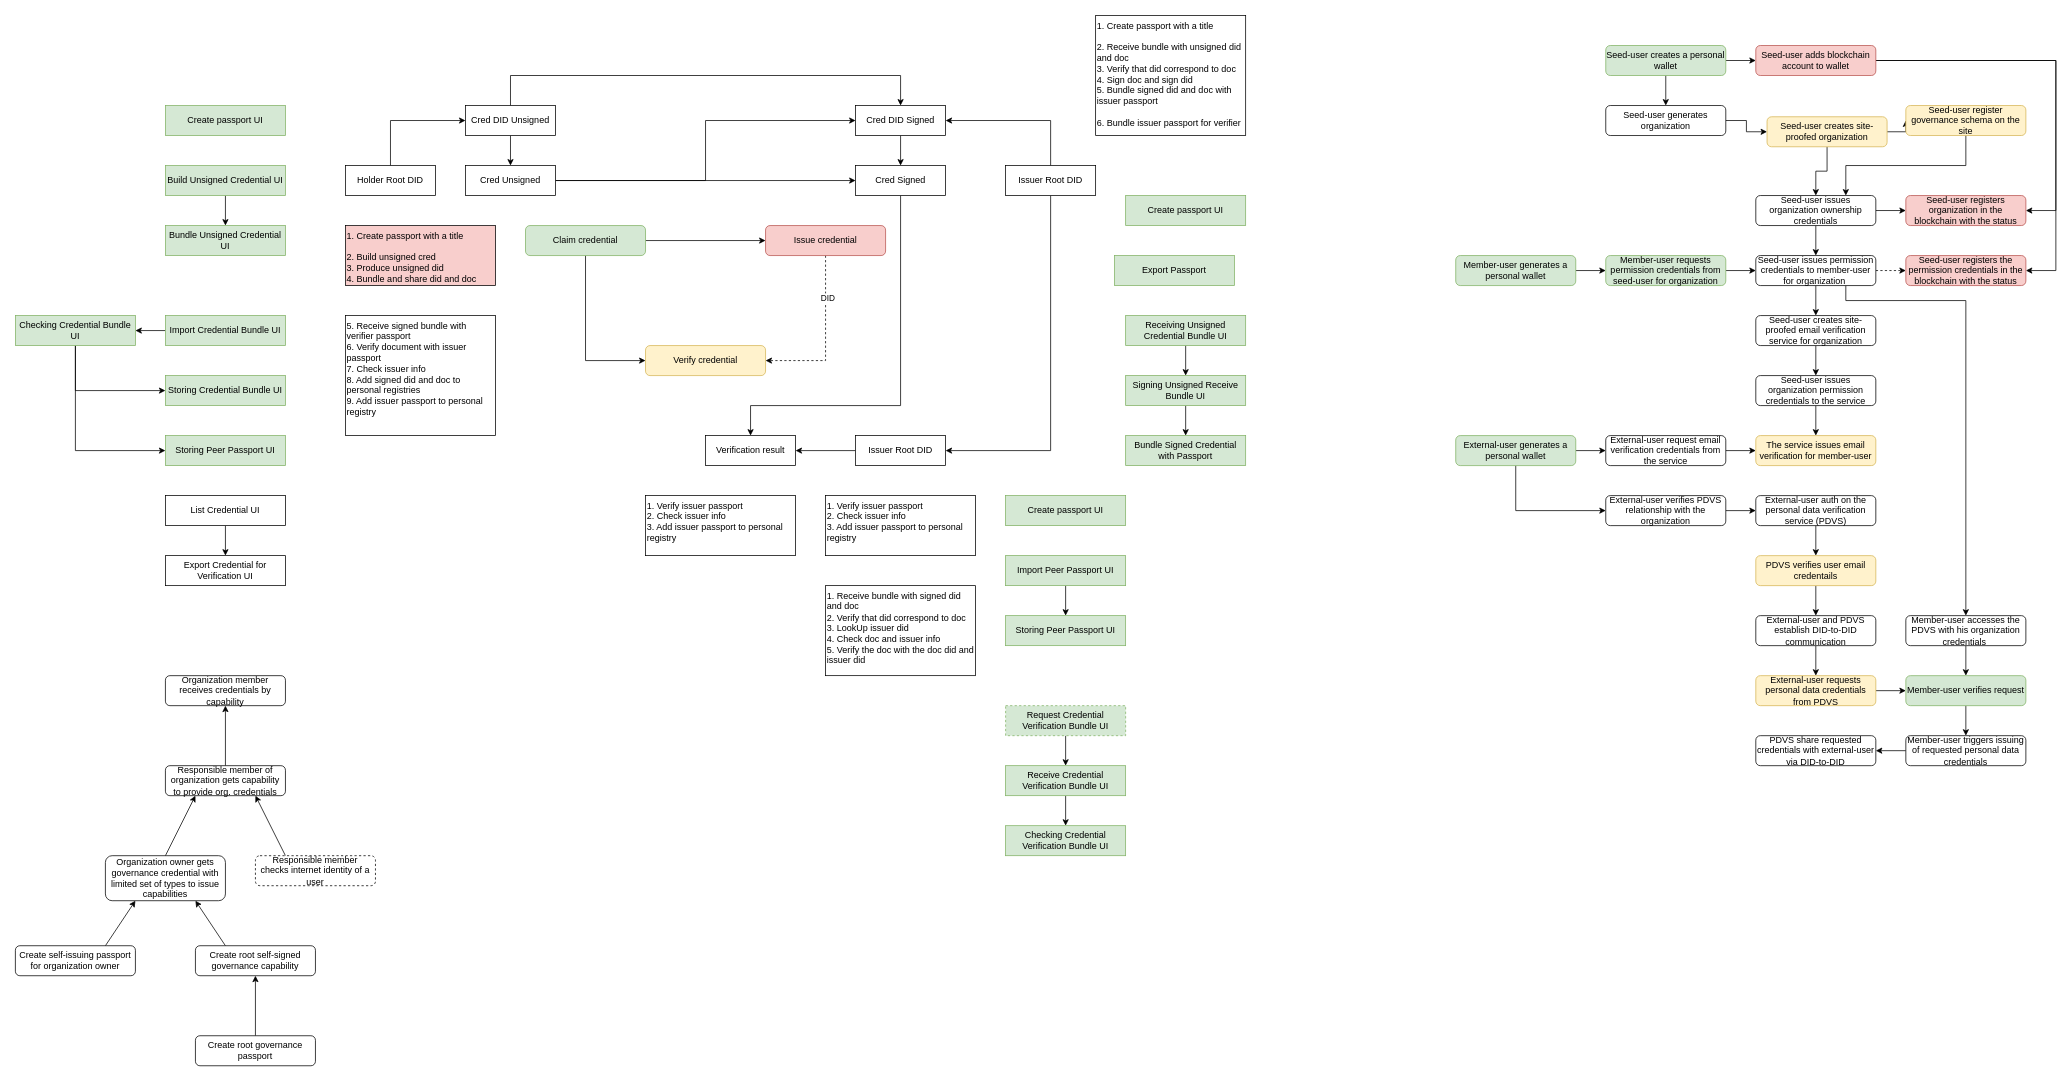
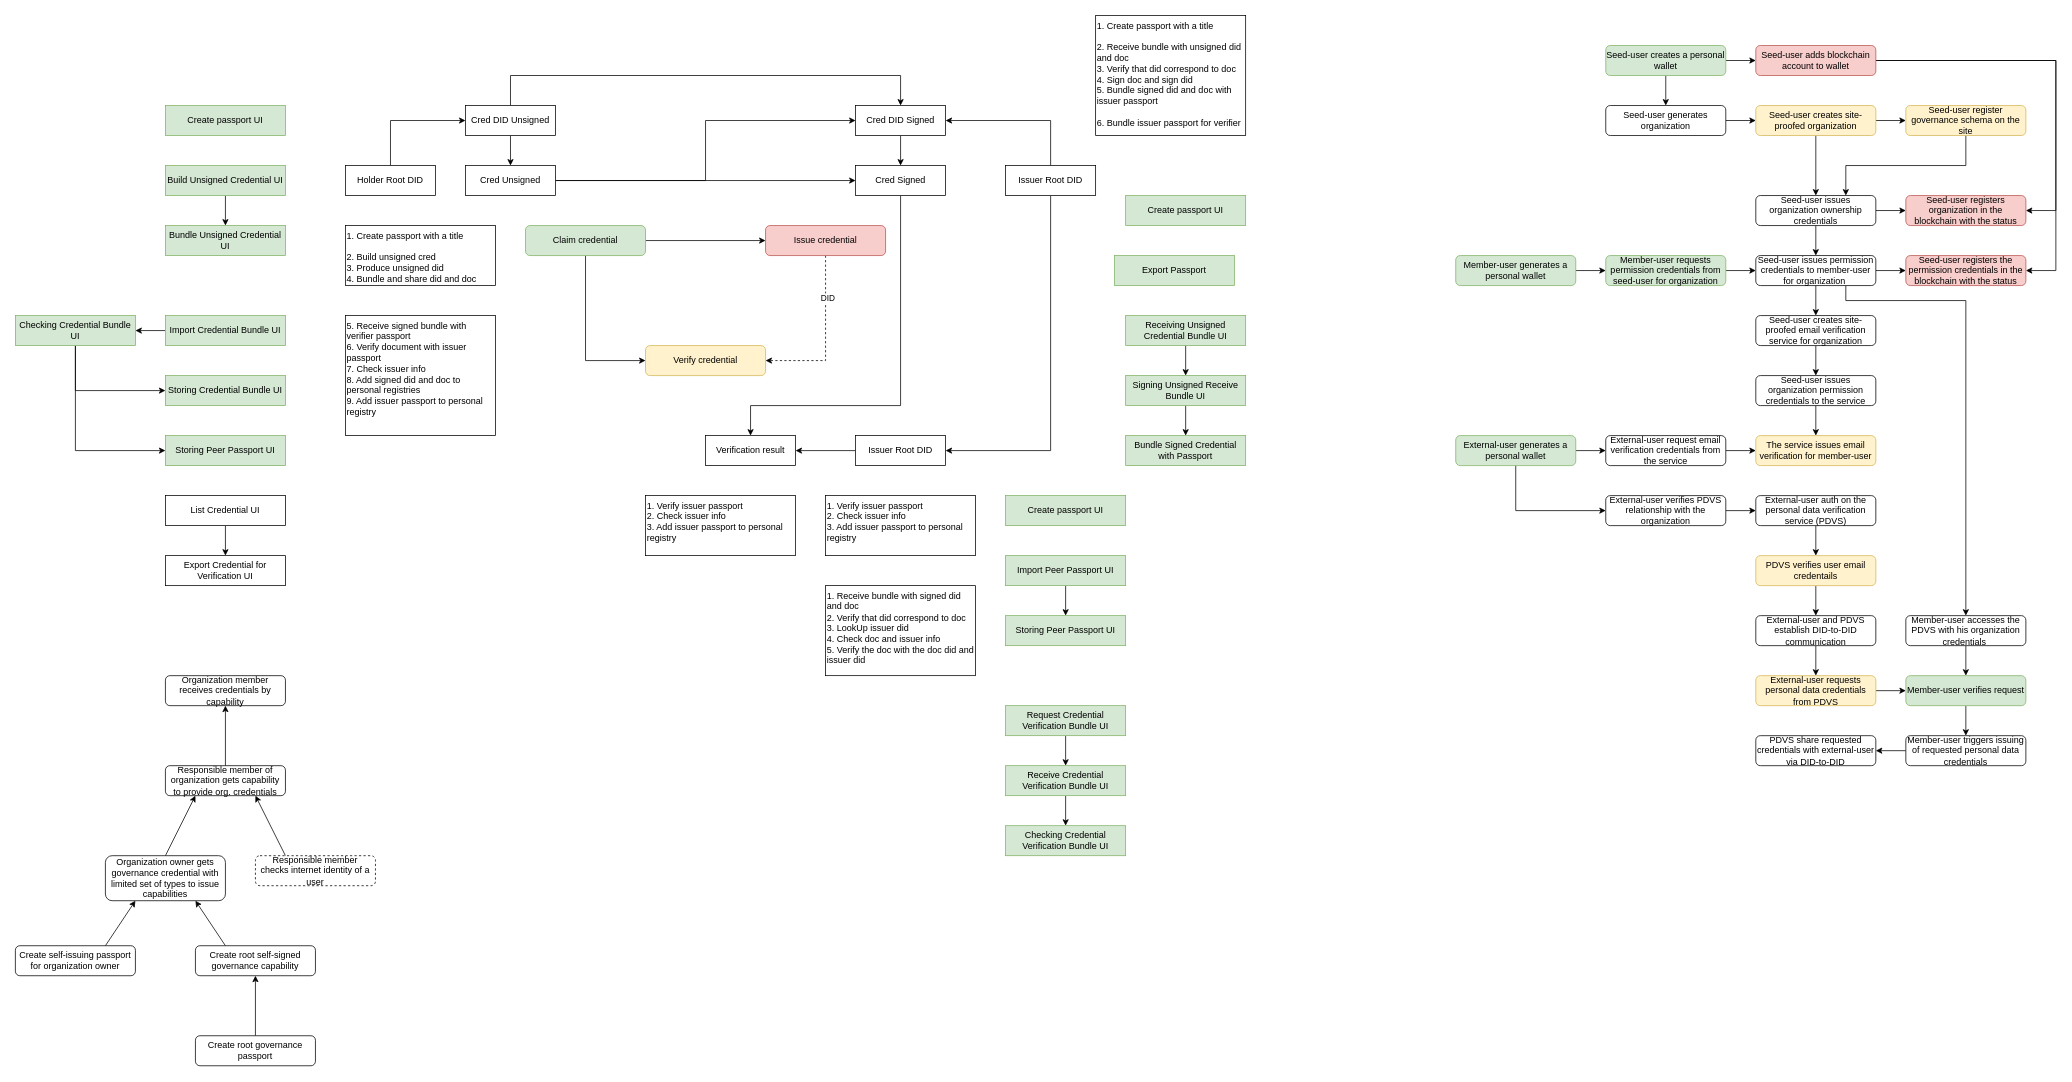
- <mxCell id="10" value="Seed-user creates site-proofed organization" style="rounded=1;whiteSpace=wrap;html=1;fillColor=#fff2cc;strokeColor=#d6b656;" parent="1" vertex="1"><mxGeometry x="2355" y="155" width="160" height="40" as="geometry" /></mxCell>
+ <mxCell id="10" value="Seed-user creates site-proofed organization" style="rounded=1;whiteSpace=wrap;html=1;fillColor=#fff2cc;strokeColor=#d6b656;" parent="1" vertex="1"><mxGeometry x="2340" y="140" width="160" height="40" as="geometry" /></mxCell>
- <mxCell id="80" value="&lt;div&gt;&lt;span&gt;1. Create passport with a title&lt;/span&gt;&lt;/div&gt;&lt;div&gt;&lt;span&gt;&lt;br&gt;&lt;/span&gt;&lt;/div&gt;2. Build unsigned cred&lt;br&gt;3. Produce unsigned did&lt;br&gt;4. Bundle and share did and doc" style="rounded=0;whiteSpace=wrap;html=1;align=left;verticalAlign=top;fillColor=#f8cecc;" parent="1" vertex="1"><mxGeometry x="460" y="300" width="200" height="80" as="geometry" /></mxCell>
+ <mxCell id="80" value="&lt;div&gt;&lt;span&gt;1. Create passport with a title&lt;/span&gt;&lt;/div&gt;&lt;div&gt;&lt;span&gt;&lt;br&gt;&lt;/span&gt;&lt;/div&gt;2. Build unsigned cred&lt;br&gt;3. Produce unsigned did&lt;br&gt;4. Bundle and share did and doc" style="rounded=0;whiteSpace=wrap;html=1;align=left;verticalAlign=top;" parent="1" vertex="1"><mxGeometry x="460" y="300" width="200" height="80" as="geometry" /></mxCell>
- <mxCell id="17" style="edgeStyle=orthogonalEdgeStyle;rounded=0;orthogonalLoop=1;jettySize=auto;html=1;exitX=1;exitY=0.5;exitDx=0;exitDy=0;dashed=1;" parent="1" source="20" target="25" edge="1"><mxGeometry relative="1" as="geometry" /></mxCell>
+ <mxCell id="17" style="edgeStyle=orthogonalEdgeStyle;rounded=0;orthogonalLoop=1;jettySize=auto;html=1;exitX=1;exitY=0.5;exitDx=0;exitDy=0;" parent="1" source="20" target="25" edge="1"><mxGeometry relative="1" as="geometry" /></mxCell>
- <mxCell id="115" value="Request Credential Verification Bundle UI&lt;div&gt;&lt;/div&gt;" style="rounded=0;whiteSpace=wrap;html=1;align=center;verticalAlign=middle;fillColor=#d5e8d4;strokeColor=#82b366;dashed=1;" parent="1" vertex="1"><mxGeometry x="1340" y="940" width="160" height="40" as="geometry" /></mxCell>
+ <mxCell id="115" value="Request Credential Verification Bundle UI&lt;div&gt;&lt;/div&gt;" style="rounded=0;whiteSpace=wrap;html=1;align=center;verticalAlign=middle;fillColor=#d5e8d4;strokeColor=#82b366;" parent="1" vertex="1"><mxGeometry x="1340" y="940" width="160" height="40" as="geometry" /></mxCell>
